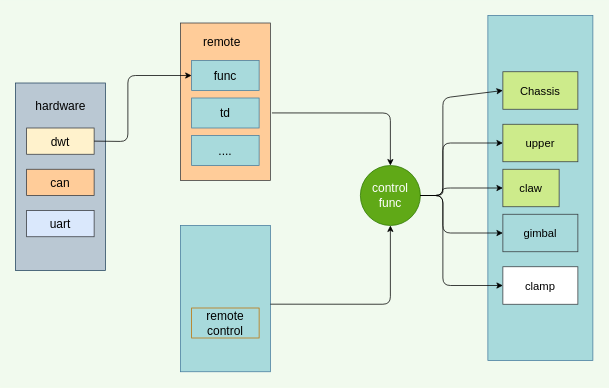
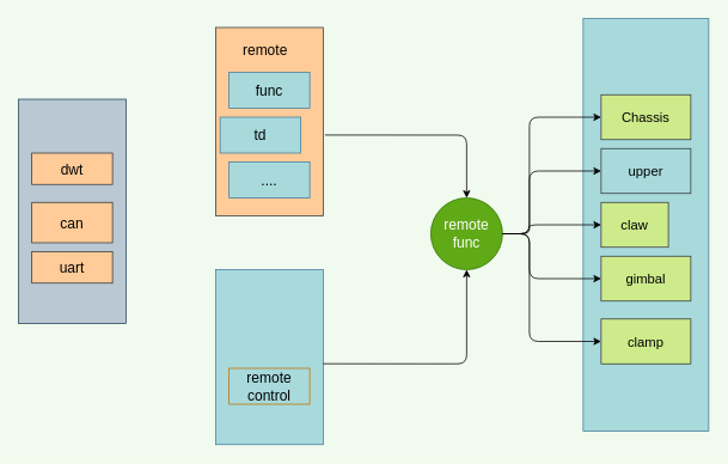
- <mxCell id="25" value="" style="endArrow=classic;html=1;rounded=1;strokeColor=#000000;exitX=1;exitY=0.5;exitDx=0;exitDy=0;entryX=0;entryY=0.5;entryDx=0;entryDy=0;" edge="1" parent="1" source="22" target="4"><mxGeometry width="50" height="50" relative="1" as="geometry"><mxPoint x="360" y="270" as="sourcePoint" /><mxPoint x="410" y="220" as="targetPoint" /><Array as="points"><mxPoint x="170" y="188" /><mxPoint x="170" y="100" /></Array></mxGeometry></mxCell>
- <mxCell id="10" value="&lt;font color=&quot;#000000&quot; style=&quot;font-size: 15px;&quot;&gt;Chassis&lt;/font&gt;" style="rounded=0;whiteSpace=wrap;html=1;fillColor=#cdeb8b;strokeColor=#36393d;" parent="8" vertex="1"><mxGeometry x="20" y="75" width="100" height="50" as="geometry" /></mxCell>
+ <mxCell id="10" value="&lt;font color=&quot;#000000&quot; style=&quot;font-size: 15px;&quot;&gt;Chassis&lt;/font&gt;" style="rounded=0;whiteSpace=wrap;html=1;fillColor=#cdeb8b;strokeColor=#36393d;" parent="8" vertex="1"><mxGeometry x="20" y="85" width="100" height="50" as="geometry" /></mxCell>
- <mxCell id="23" value="hardware" style="text;html=1;align=center;verticalAlign=middle;resizable=0;points=[];autosize=1;strokeColor=none;fillColor=none;fontSize=16;fontColor=#000000;rounded=0;" parent="18" vertex="1"><mxGeometry x="15" y="15" width="90" height="30" as="geometry" /></mxCell>
- <mxCell id="6" value="td" style="rounded=0;whiteSpace=wrap;html=1;strokeColor=#457B9D;fontSize=16;fontColor=#000000;fillColor=#A8DADC;gradientColor=none;" parent="2" vertex="1"><mxGeometry x="15" y="100" width="90" height="40" as="geometry" /></mxCell>
+ <mxCell id="6" value="td" style="rounded=0;whiteSpace=wrap;html=1;strokeColor=#457B9D;fontSize=16;fontColor=#000000;fillColor=#A8DADC;gradientColor=none;" parent="2" vertex="1"><mxGeometry x="5" y="100" width="90" height="40" as="geometry" /></mxCell>
- <mxCell id="22" value="&lt;font color=&quot;#000000&quot;&gt;dwt&lt;/font&gt;" style="rounded=0;whiteSpace=wrap;html=1;strokeColor=#36393d;fontSize=16;fillColor=#fff2cc;" parent="18" vertex="1"><mxGeometry x="15" y="60" width="90" height="35" as="geometry" /></mxCell>
+ <mxCell id="22" value="&lt;font color=&quot;#000000&quot;&gt;dwt&lt;/font&gt;" style="rounded=0;whiteSpace=wrap;html=1;strokeColor=#36393d;fontSize=16;fillColor=#ffcc99;" parent="18" vertex="1"><mxGeometry x="15" y="60" width="90" height="35" as="geometry" /></mxCell>
- <mxCell id="11" value="&lt;font color=&quot;#000000&quot; style=&quot;font-size: 15px;&quot;&gt;upper&lt;/font&gt;" style="rounded=0;whiteSpace=wrap;html=1;fillColor=#cdeb8b;strokeColor=#36393d;" parent="8" vertex="1"><mxGeometry x="20" y="145" width="100" height="50" as="geometry" /></mxCell>
+ <mxCell id="11" value="&lt;font color=&quot;#000000&quot; style=&quot;font-size: 15px;&quot;&gt;upper&lt;/font&gt;" style="rounded=0;whiteSpace=wrap;html=1;fillColor=#a8dadc;strokeColor=#36393d;" parent="8" vertex="1"><mxGeometry x="20" y="145" width="100" height="50" as="geometry" /></mxCell>
- <mxCell id="21" value="&lt;font color=&quot;#000000&quot;&gt;can&lt;/font&gt;" style="rounded=0;whiteSpace=wrap;html=1;strokeColor=#36393d;fontSize=16;fillColor=#ffcc99;" parent="18" vertex="1"><mxGeometry x="15" y="115" width="90" height="35" as="geometry" /></mxCell>
+ <mxCell id="21" value="&lt;font color=&quot;#000000&quot;&gt;can&lt;/font&gt;" style="rounded=0;whiteSpace=wrap;html=1;strokeColor=#36393d;fontSize=16;fillColor=#ffcc99;" parent="18" vertex="1"><mxGeometry x="15" y="115" width="90" height="45" as="geometry" /></mxCell>
- <mxCell id="24" value="control func" style="ellipse;whiteSpace=wrap;html=1;aspect=fixed;strokeColor=#2D7600;fontSize=16;fontColor=#ffffff;fillColor=#60a917;rounded=0;" parent="1" vertex="1"><mxGeometry x="480" y="220" width="80" height="80" as="geometry" /></mxCell>
+ <mxCell id="24" value="remote func" style="ellipse;whiteSpace=wrap;html=1;aspect=fixed;strokeColor=#2D7600;fontSize=16;fontColor=#ffffff;fillColor=#60a917;rounded=0;" parent="1" vertex="1"><mxGeometry x="480" y="220" width="80" height="80" as="geometry" /></mxCell>
- <mxCell id="20" value="&lt;font color=&quot;#000000&quot;&gt;uart&lt;/font&gt;" style="rounded=0;whiteSpace=wrap;html=1;strokeColor=#36393d;fontSize=16;fillColor=#dae8fc;" parent="18" vertex="1"><mxGeometry x="15" y="170" width="90" height="35" as="geometry" /></mxCell>
+ <mxCell id="20" value="&lt;font color=&quot;#000000&quot;&gt;uart&lt;/font&gt;" style="rounded=0;whiteSpace=wrap;html=1;strokeColor=#36393d;fontSize=16;fillColor=#ffcc99;" parent="18" vertex="1"><mxGeometry x="15" y="170" width="90" height="35" as="geometry" /></mxCell>
- <mxCell id="13" value="&lt;font color=&quot;#000000&quot; style=&quot;font-size: 15px;&quot;&gt;gimbal&lt;/font&gt;" style="rounded=0;whiteSpace=wrap;html=1;fillColor=#a8dadc;strokeColor=#36393d;" parent="8" vertex="1"><mxGeometry x="20" y="265" width="100" height="50" as="geometry" /></mxCell>
+ <mxCell id="13" value="&lt;font color=&quot;#000000&quot; style=&quot;font-size: 15px;&quot;&gt;gimbal&lt;/font&gt;" style="rounded=0;whiteSpace=wrap;html=1;fillColor=#cdeb8b;strokeColor=#36393d;" parent="8" vertex="1"><mxGeometry x="20" y="265" width="100" height="50" as="geometry" /></mxCell>
- <mxCell id="14" value="&lt;font color=&quot;#000000&quot; style=&quot;font-size: 15px;&quot;&gt;clamp&lt;/font&gt;" style="rounded=0;whiteSpace=wrap;html=1;fillColor=#ffffff;strokeColor=#36393d;" parent="8" vertex="1"><mxGeometry x="20" y="335" width="100" height="50" as="geometry" /></mxCell>
+ <mxCell id="14" value="&lt;font color=&quot;#000000&quot; style=&quot;font-size: 15px;&quot;&gt;clamp&lt;/font&gt;" style="rounded=0;whiteSpace=wrap;html=1;fillColor=#cdeb8b;strokeColor=#36393d;" parent="8" vertex="1"><mxGeometry x="20" y="335" width="100" height="50" as="geometry" /></mxCell>
